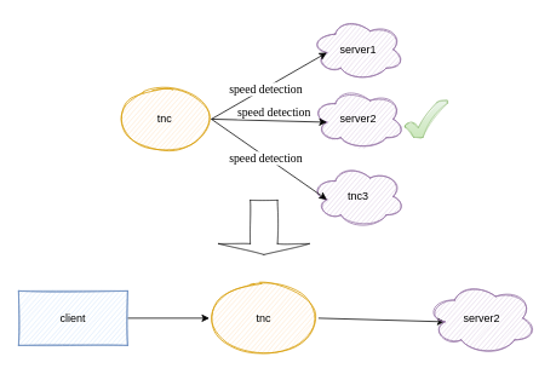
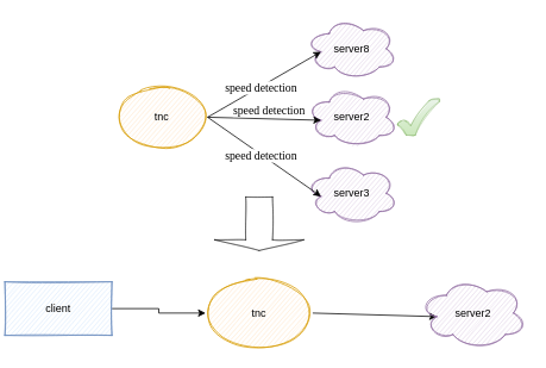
- <mxCell id="10" value="server1" style="ellipse;shape=cloud;whiteSpace=wrap;html=1;rounded=0;shadow=0;glass=0;sketch=1;fillColor=#e1d5e7;strokeColor=#9673a6;" parent="8" vertex="1"><mxGeometry x="212.963" width="102.222" height="68.148" as="geometry" /></mxCell>
+ <mxCell id="10" value="server8" style="ellipse;shape=cloud;whiteSpace=wrap;html=1;rounded=0;shadow=0;glass=0;sketch=1;fillColor=#e1d5e7;strokeColor=#9673a6;" parent="8" vertex="1"><mxGeometry x="212.963" width="102.222" height="68.148" as="geometry" /></mxCell>
- <mxCell id="15" value="tnc3" style="ellipse;shape=cloud;whiteSpace=wrap;html=1;rounded=0;shadow=0;glass=0;sketch=1;fillColor=#e1d5e7;strokeColor=#9673a6;" vertex="1" parent="8"><mxGeometry x="212.963" y="161.852" width="102.222" height="68.148" as="geometry" /></mxCell>
+ <mxCell id="15" value="server3" style="ellipse;shape=cloud;whiteSpace=wrap;html=1;rounded=0;shadow=0;glass=0;sketch=1;fillColor=#e1d5e7;strokeColor=#9673a6;" vertex="1" parent="8"><mxGeometry x="212.963" y="161.852" width="102.222" height="68.148" as="geometry" /></mxCell>
- <mxCell id="3" value="client" style="rounded=0;whiteSpace=wrap;html=1;sketch=1;fillColor=#dae8fc;strokeColor=#6c8ebf;shadow=0;glass=0;" parent="1" vertex="1"><mxGeometry x="20" y="320" width="120" height="60" as="geometry" /></mxCell>
+ <mxCell id="3" value="client" style="rounded=0;whiteSpace=wrap;html=1;sketch=1;fillColor=#dae8fc;strokeColor=#6c8ebf;shadow=0;glass=0;" parent="1" vertex="1"><mxGeometry x="5" y="315" width="120" height="60" as="geometry" /></mxCell>
